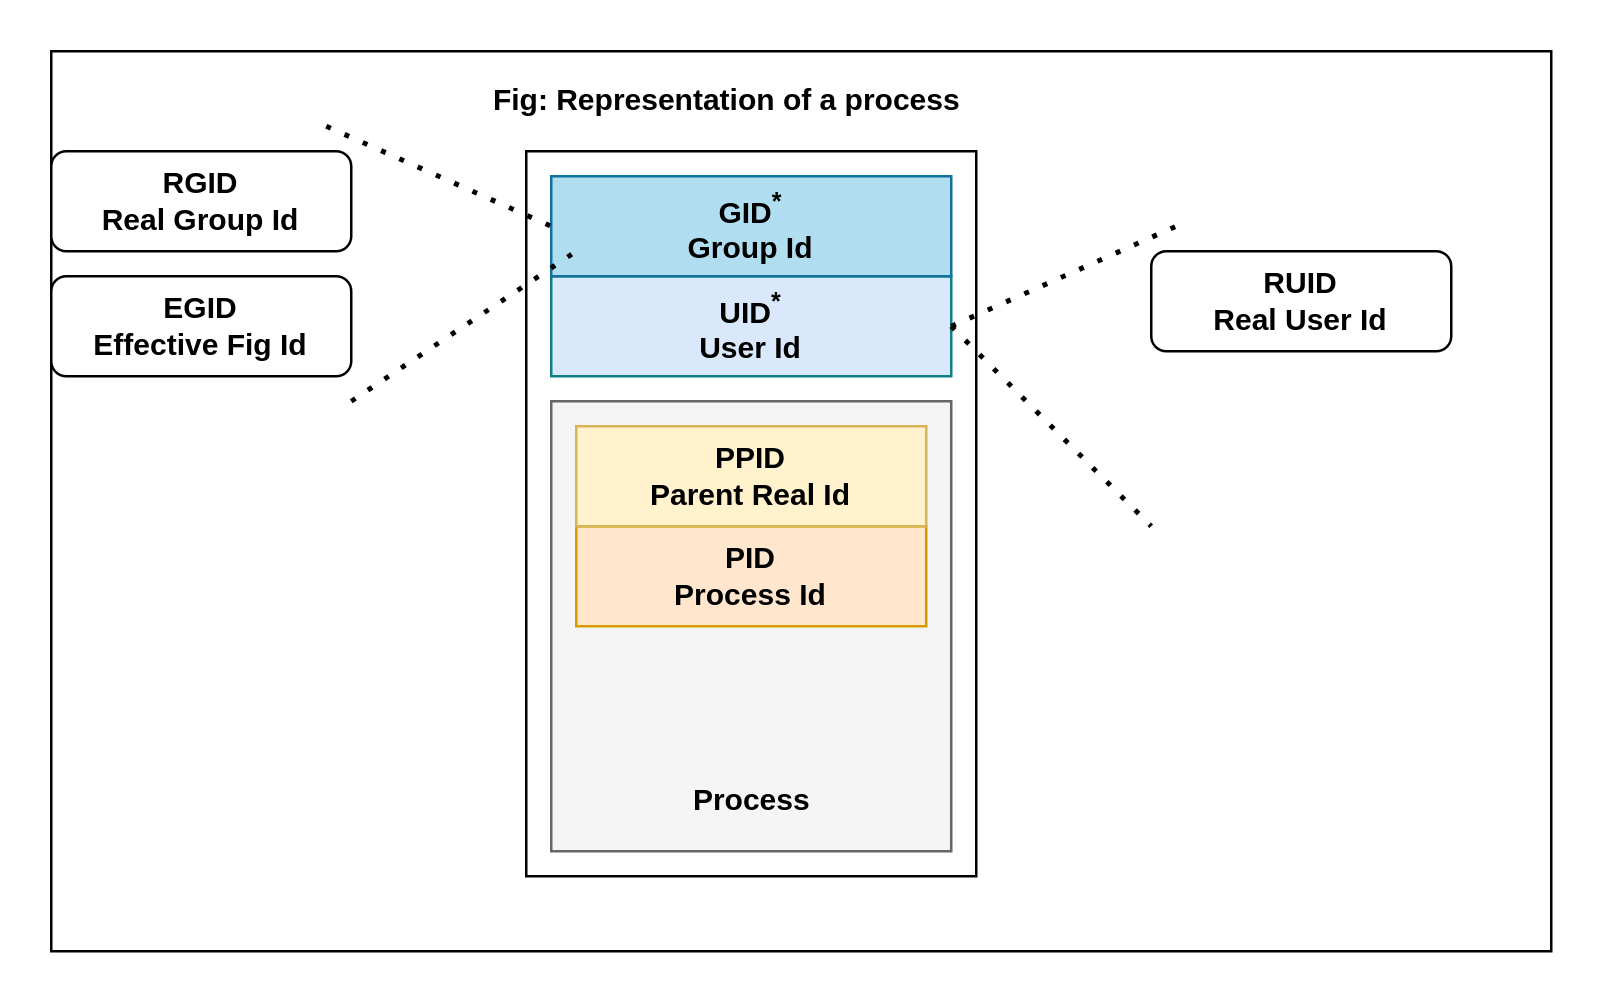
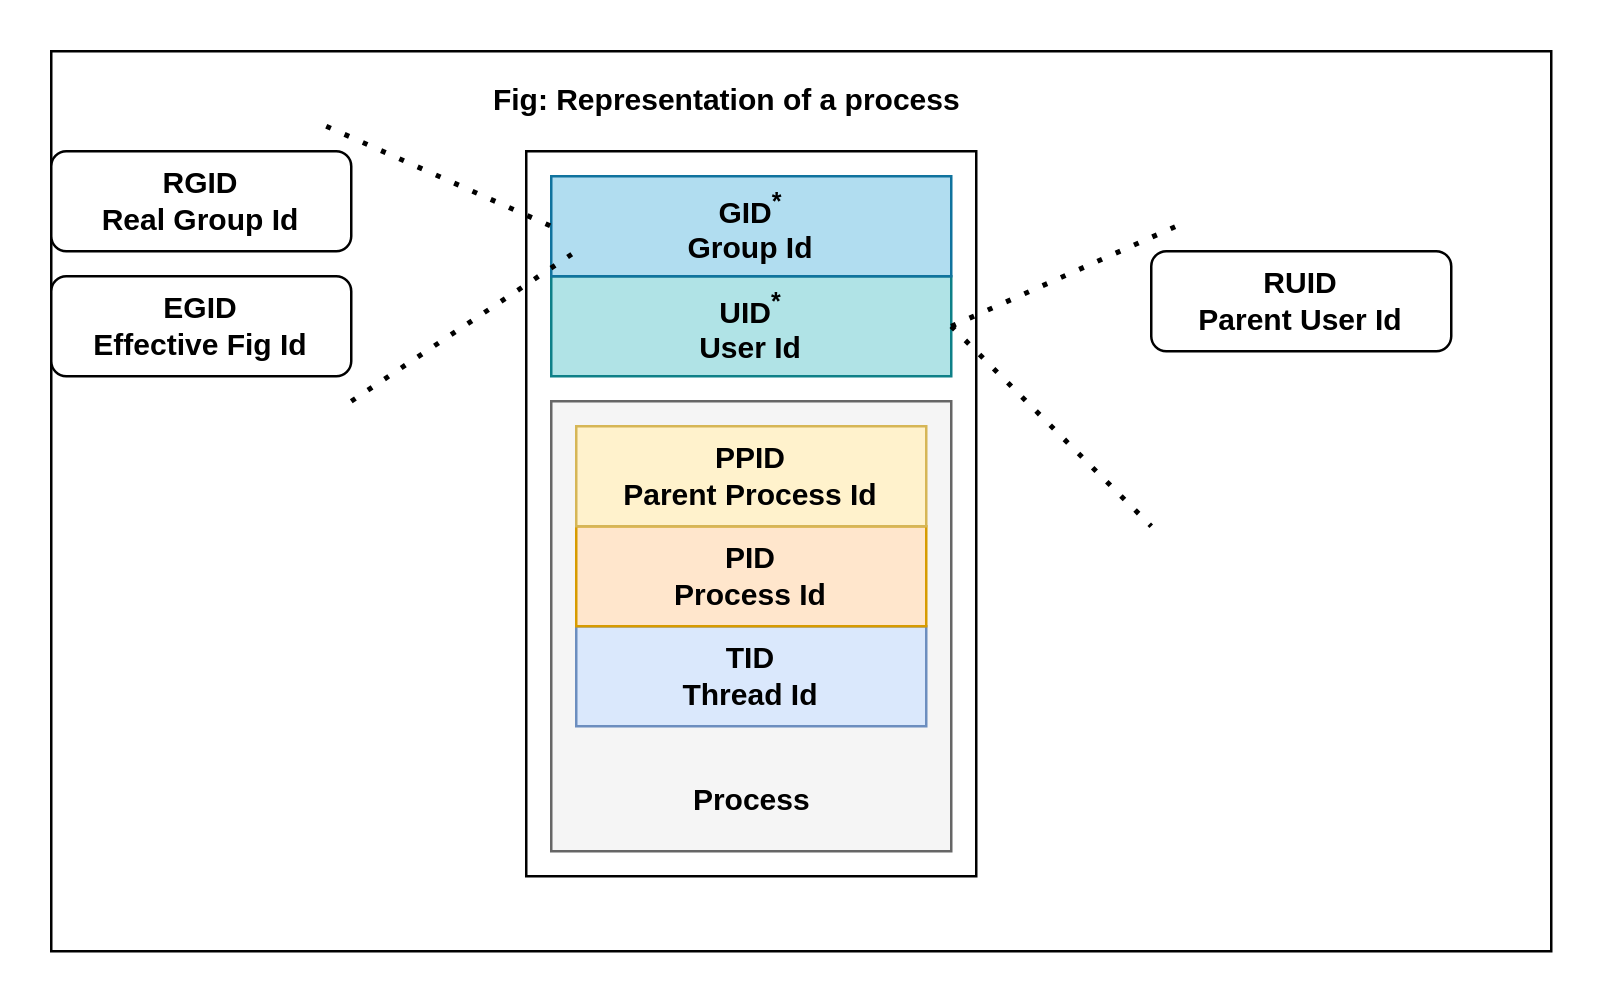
- <mxCell id="11" value="&lt;b&gt;RUID&lt;br&gt;Real User Id&lt;/b&gt;" style="rounded=1;whiteSpace=wrap;html=1;" vertex="1" parent="1"><mxGeometry x="460" y="100" width="120" height="40" as="geometry" /></mxCell>
+ <mxCell id="11" value="&lt;b&gt;RUID&lt;br&gt;Parent User Id&lt;/b&gt;" style="rounded=1;whiteSpace=wrap;html=1;" vertex="1" parent="1"><mxGeometry x="460" y="100" width="120" height="40" as="geometry" /></mxCell>
- <mxCell id="9" value="&lt;b&gt;UID&lt;sup&gt;*&lt;/sup&gt;&lt;br&gt;User Id&lt;br&gt;&lt;/b&gt;" style="rounded=0;whiteSpace=wrap;html=1;fillColor=#dae8fc;strokeColor=#0e8088;" vertex="1" parent="1"><mxGeometry x="220" y="110" width="160" height="40" as="geometry" /></mxCell>
+ <mxCell id="9" value="&lt;b&gt;UID&lt;sup&gt;*&lt;/sup&gt;&lt;br&gt;User Id&lt;br&gt;&lt;/b&gt;" style="rounded=0;whiteSpace=wrap;html=1;fillColor=#b0e3e6;strokeColor=#0e8088;" vertex="1" parent="1"><mxGeometry x="220" y="110" width="160" height="40" as="geometry" /></mxCell>
- <mxCell id="7" value="&lt;b&gt;PPID&lt;br&gt;Parent Real Id&lt;br&gt;&lt;/b&gt;" style="rounded=0;whiteSpace=wrap;html=1;fillColor=#fff2cc;strokeColor=#d6b656;" vertex="1" parent="1"><mxGeometry x="230" y="170" width="140" height="40" as="geometry" /></mxCell>
+ <mxCell id="7" value="&lt;b&gt;PPID&lt;br&gt;Parent Process Id&lt;br&gt;&lt;/b&gt;" style="rounded=0;whiteSpace=wrap;html=1;fillColor=#fff2cc;strokeColor=#d6b656;" vertex="1" parent="1"><mxGeometry x="230" y="170" width="140" height="40" as="geometry" /></mxCell>
+ <mxCell id="5" value="&lt;b&gt;TID&lt;br&gt;Thread Id&lt;br&gt;&lt;/b&gt;" style="rounded=0;whiteSpace=wrap;html=1;fillColor=#dae8fc;strokeColor=#6c8ebf;" vertex="1" parent="1"><mxGeometry x="230" y="250" width="140" height="40" as="geometry" /></mxCell>
